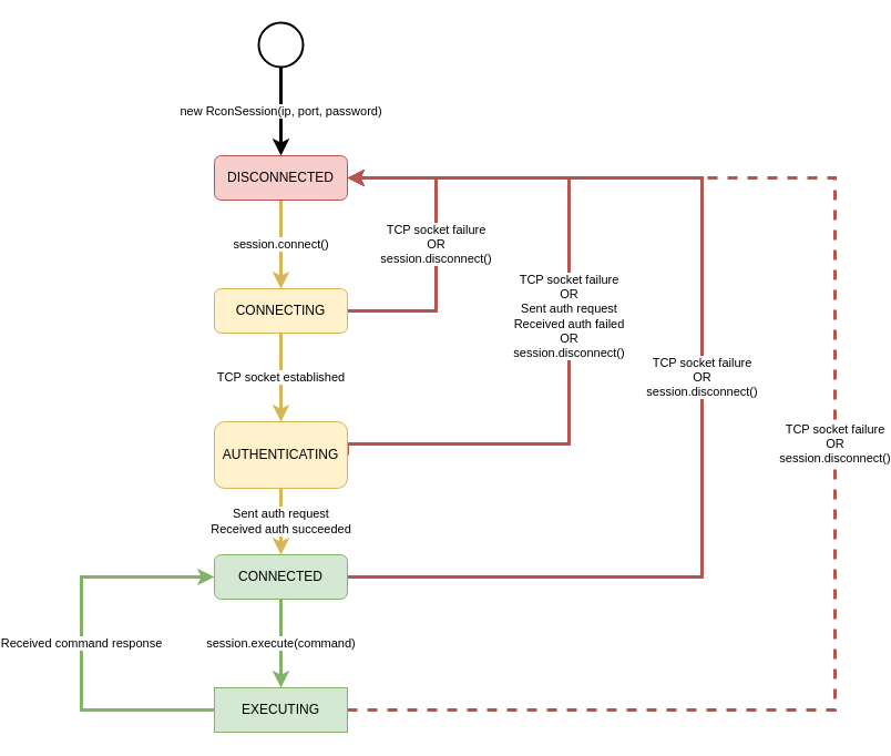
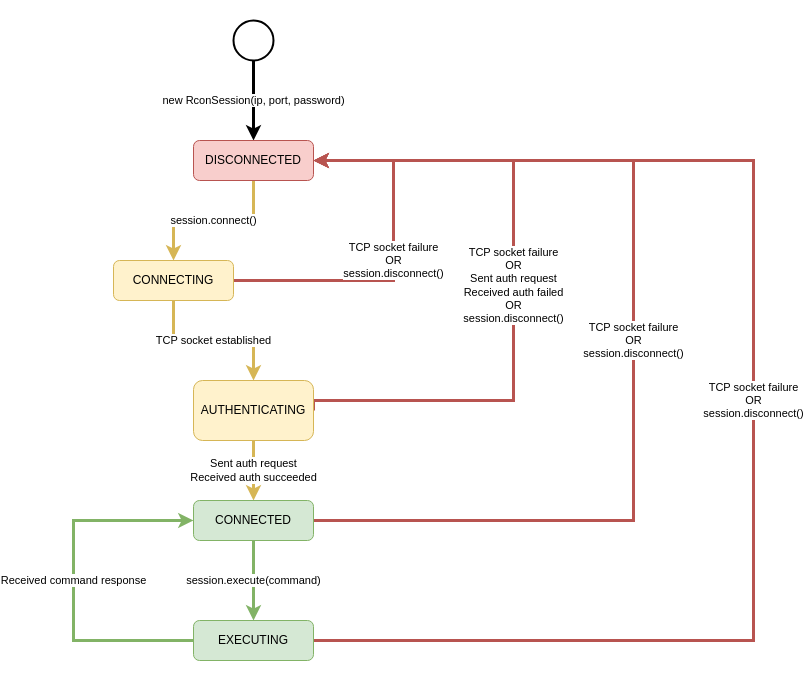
- <mxCell id="8" value="CONNECTING" style="rounded=1;whiteSpace=wrap;html=1;fillColor=#fff2cc;strokeColor=#d6b656;" vertex="1" parent="1"><mxGeometry x="140" y="260" width="120" height="40" as="geometry" /></mxCell>
+ <mxCell id="8" value="CONNECTING" style="rounded=1;whiteSpace=wrap;html=1;fillColor=#fff2cc;strokeColor=#d6b656;" vertex="1" parent="1"><mxGeometry x="60" y="260" width="120" height="40" as="geometry" /></mxCell>
- <mxCell id="17" value="EXECUTING" style="whiteSpace=wrap;html=1;fillColor=#d5e8d4;strokeColor=#82b366;rounded=0;" vertex="1" parent="1"><mxGeometry x="140" y="620" width="120" height="40" as="geometry" /></mxCell>
+ <mxCell id="17" value="EXECUTING" style="rounded=1;whiteSpace=wrap;html=1;fillColor=#d5e8d4;strokeColor=#82b366;" vertex="1" parent="1"><mxGeometry x="140" y="620" width="120" height="40" as="geometry" /></mxCell>
- <mxCell id="16" value="TCP socket failure&lt;br&gt;OR&lt;br&gt;session.disconnect()" style="edgeStyle=orthogonalEdgeStyle;rounded=0;orthogonalLoop=1;jettySize=auto;html=1;exitX=1;exitY=0.5;exitDx=0;exitDy=0;entryX=1;entryY=0.5;entryDx=0;entryDy=0;fillColor=#f8cecc;strokeColor=#b85450;strokeWidth=3;dashed=1;" edge="1" parent="1" source="17" target="5"><mxGeometry relative="1" as="geometry"><Array as="points"><mxPoint x="700" y="640" /><mxPoint x="700" y="160" /></Array></mxGeometry></mxCell>
+ <mxCell id="16" value="TCP socket failure&lt;br&gt;OR&lt;br&gt;session.disconnect()" style="edgeStyle=orthogonalEdgeStyle;rounded=0;orthogonalLoop=1;jettySize=auto;html=1;exitX=1;exitY=0.5;exitDx=0;exitDy=0;entryX=1;entryY=0.5;entryDx=0;entryDy=0;fillColor=#f8cecc;strokeColor=#b85450;strokeWidth=3;" edge="1" parent="1" source="17" target="5"><mxGeometry relative="1" as="geometry"><Array as="points"><mxPoint x="700" y="640" /><mxPoint x="700" y="160" /></Array></mxGeometry></mxCell>
